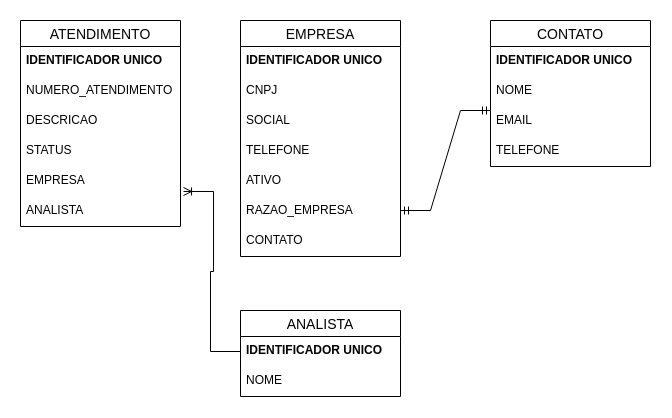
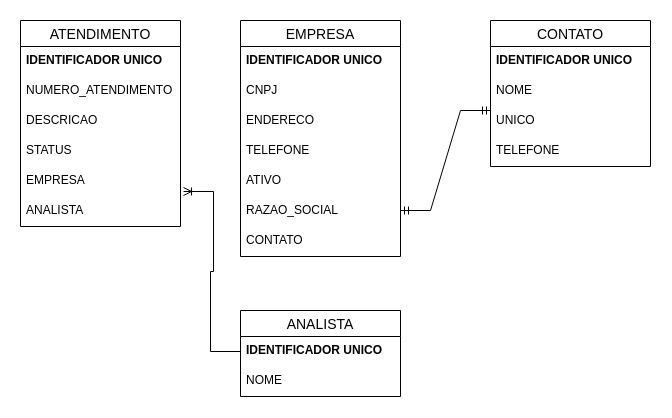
- <mxCell id="12" value="SOCIAL" style="text;strokeColor=none;fillColor=none;spacingLeft=4;spacingRight=4;overflow=hidden;rotatable=0;points=[[0,0.5],[1,0.5]];portConstraint=eastwest;fontSize=12;" parent="9" vertex="1"><mxGeometry y="86" width="160" height="30" as="geometry" /></mxCell>
+ <mxCell id="12" value="ENDERECO" style="text;strokeColor=none;fillColor=none;spacingLeft=4;spacingRight=4;overflow=hidden;rotatable=0;points=[[0,0.5],[1,0.5]];portConstraint=eastwest;fontSize=12;" parent="9" vertex="1"><mxGeometry y="86" width="160" height="30" as="geometry" /></mxCell>
- <mxCell id="20" value="EMAIL" style="text;strokeColor=none;fillColor=none;spacingLeft=4;spacingRight=4;overflow=hidden;rotatable=0;points=[[0,0.5],[1,0.5]];portConstraint=eastwest;fontSize=12;" parent="17" vertex="1"><mxGeometry y="86" width="160" height="30" as="geometry" /></mxCell>
+ <mxCell id="20" value="UNICO" style="text;strokeColor=none;fillColor=none;spacingLeft=4;spacingRight=4;overflow=hidden;rotatable=0;points=[[0,0.5],[1,0.5]];portConstraint=eastwest;fontSize=12;" parent="17" vertex="1"><mxGeometry y="86" width="160" height="30" as="geometry" /></mxCell>
- <mxCell id="15" value="RAZAO_EMPRESA" style="text;strokeColor=none;fillColor=none;spacingLeft=4;spacingRight=4;overflow=hidden;rotatable=0;points=[[0,0.5],[1,0.5]];portConstraint=eastwest;fontSize=12;" parent="9" vertex="1"><mxGeometry y="176" width="160" height="30" as="geometry" /></mxCell>
+ <mxCell id="15" value="RAZAO_SOCIAL" style="text;strokeColor=none;fillColor=none;spacingLeft=4;spacingRight=4;overflow=hidden;rotatable=0;points=[[0,0.5],[1,0.5]];portConstraint=eastwest;fontSize=12;" parent="9" vertex="1"><mxGeometry y="176" width="160" height="30" as="geometry" /></mxCell>
